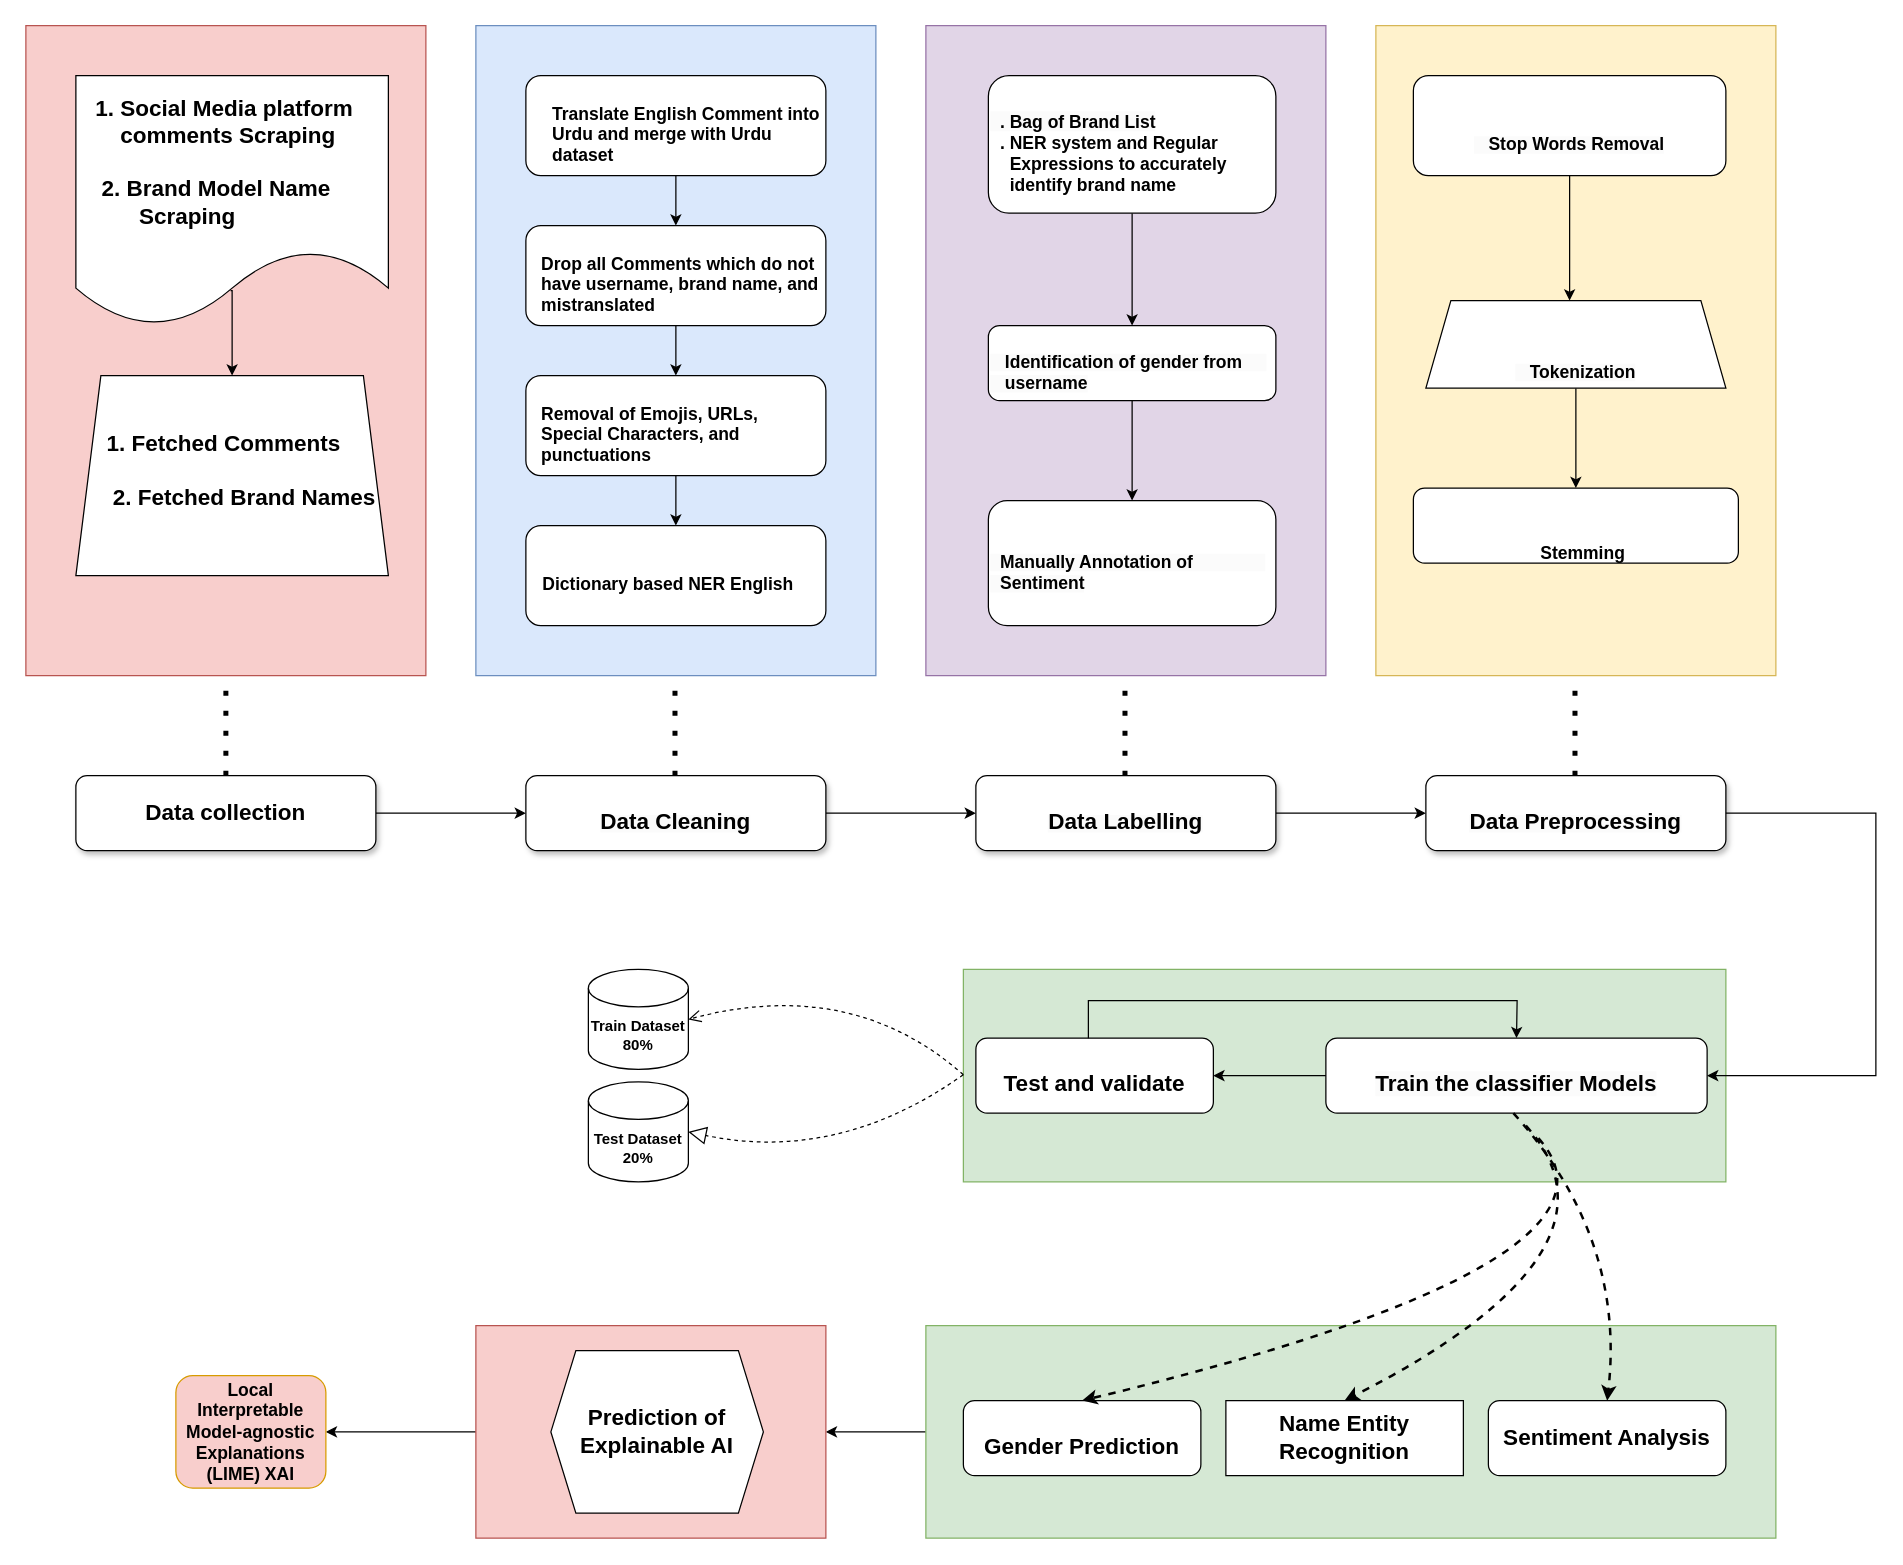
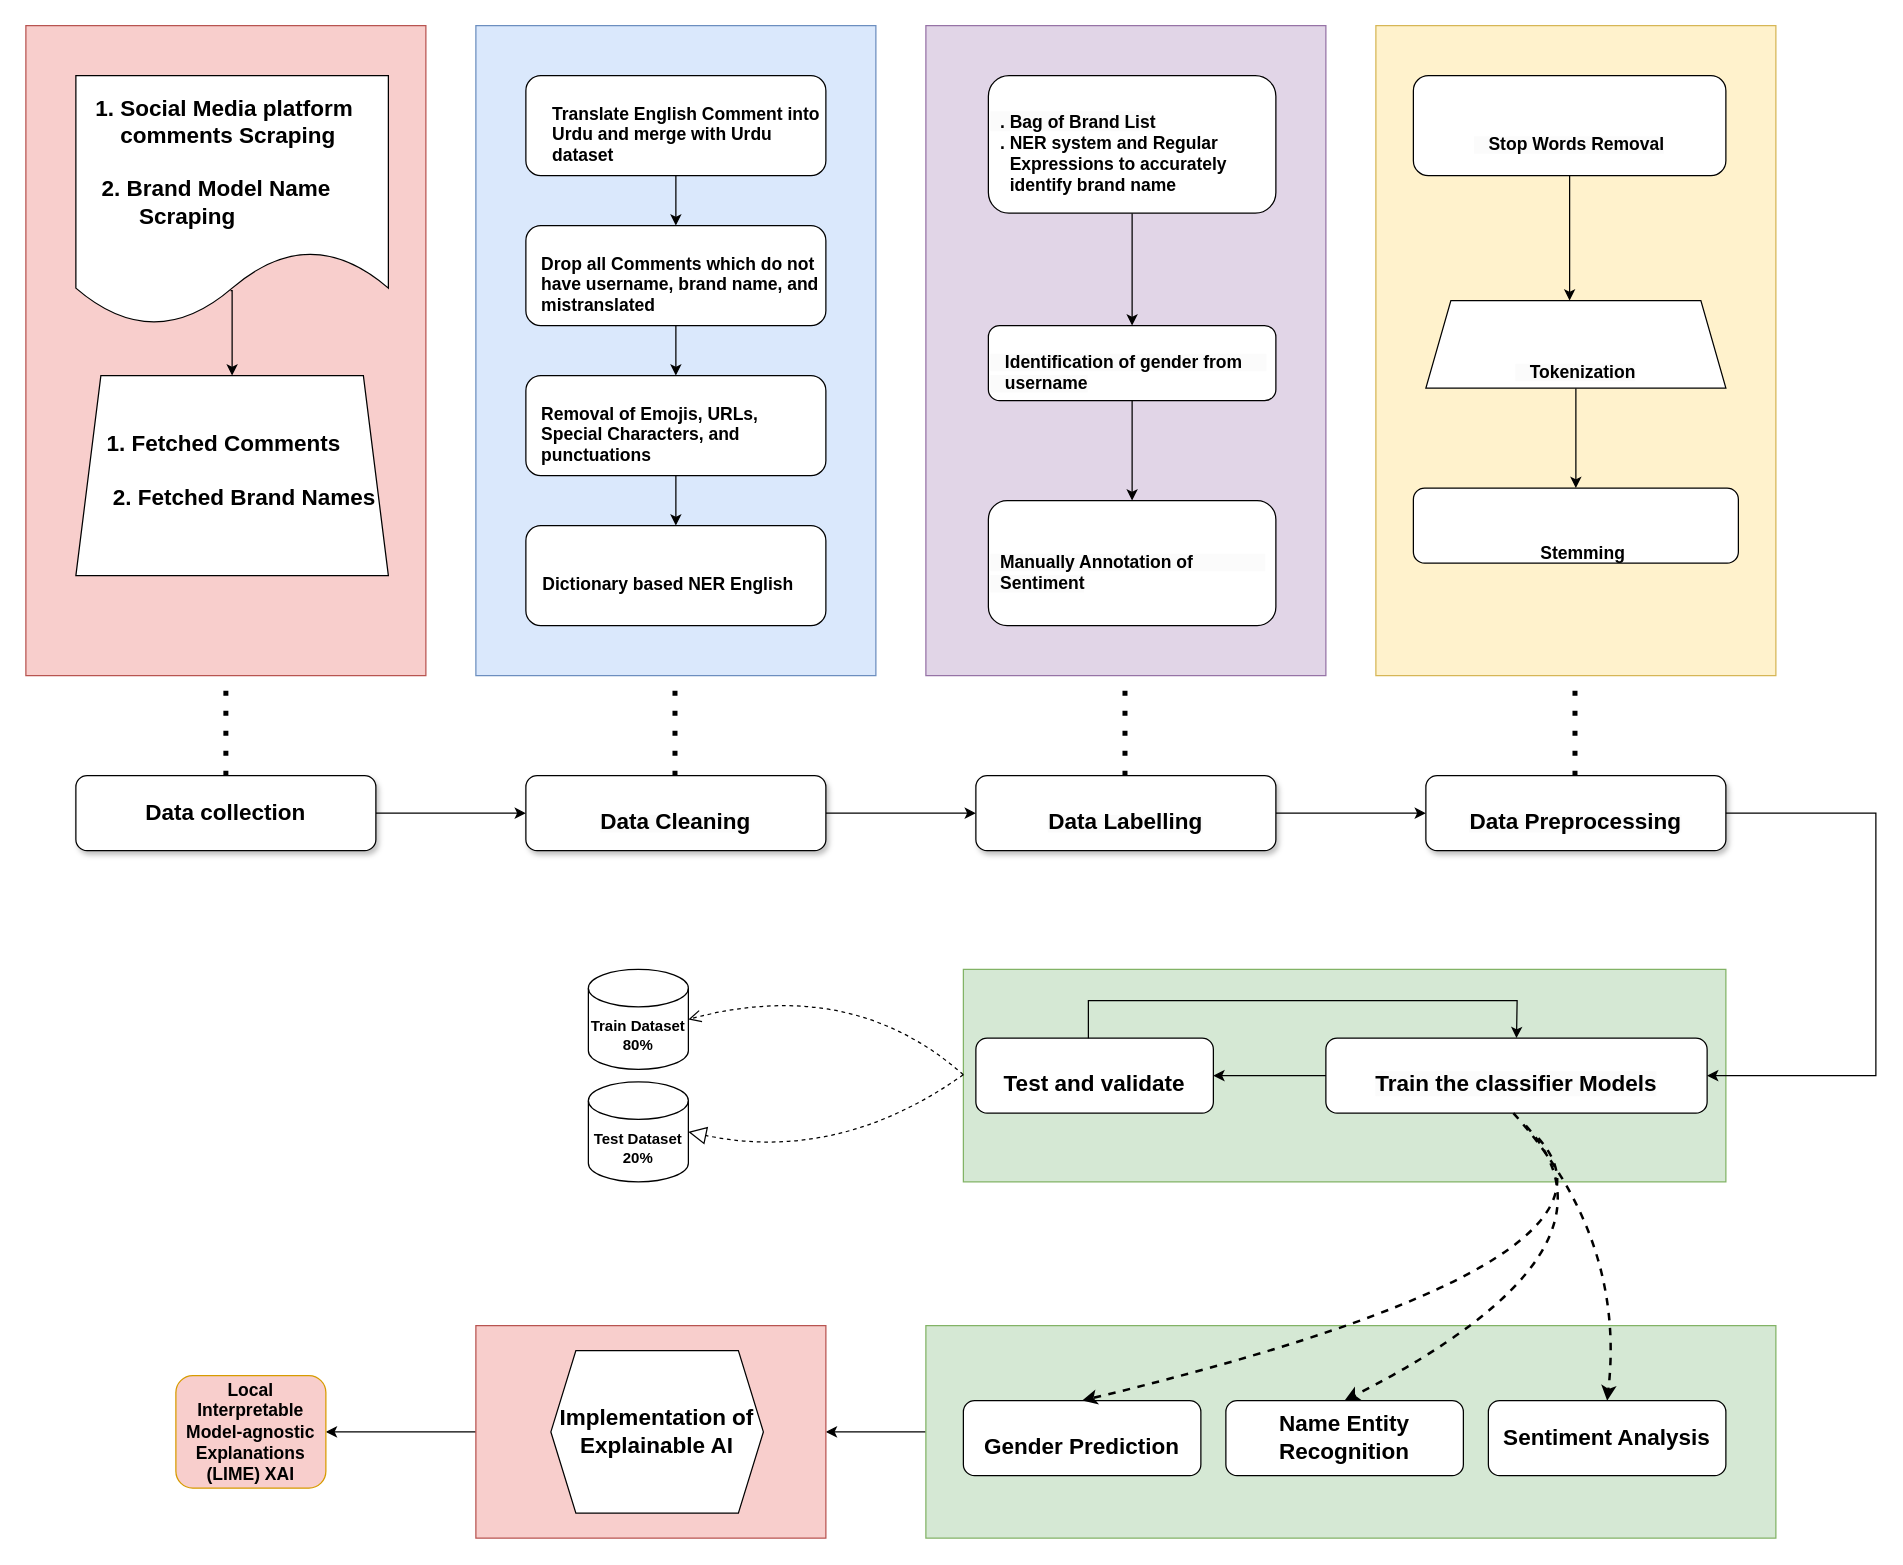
- <mxCell id="58" value="&lt;font style=&quot;font-size: 18px;&quot;&gt;&lt;b&gt;Prediction of Explainable AI&lt;/b&gt;&lt;/font&gt;" style="shape=hexagon;perimeter=hexagonPerimeter2;whiteSpace=wrap;html=1;fixedSize=1;" vertex="1" parent="1"><mxGeometry x="440" y="1080" width="170" height="130" as="geometry" /></mxCell>
+ <mxCell id="58" value="&lt;font style=&quot;font-size: 18px;&quot;&gt;&lt;b&gt;Implementation of Explainable AI&lt;/b&gt;&lt;/font&gt;" style="shape=hexagon;perimeter=hexagonPerimeter2;whiteSpace=wrap;html=1;fixedSize=1;" vertex="1" parent="1"><mxGeometry x="440" y="1080" width="170" height="130" as="geometry" /></mxCell>
- <mxCell id="50" value="&lt;b&gt;&lt;font style=&quot;font-size: 18px;&quot;&gt;Name Entity Recognition&lt;/font&gt;&lt;/b&gt;" style="whiteSpace=wrap;html=1;rounded=0;" vertex="1" parent="1"><mxGeometry x="980" y="1120" width="190" height="60" as="geometry" /></mxCell>
+ <mxCell id="50" value="&lt;b&gt;&lt;font style=&quot;font-size: 18px;&quot;&gt;Name Entity Recognition&lt;/font&gt;&lt;/b&gt;" style="rounded=1;whiteSpace=wrap;html=1;" vertex="1" parent="1"><mxGeometry x="980" y="1120" width="190" height="60" as="geometry" /></mxCell>
